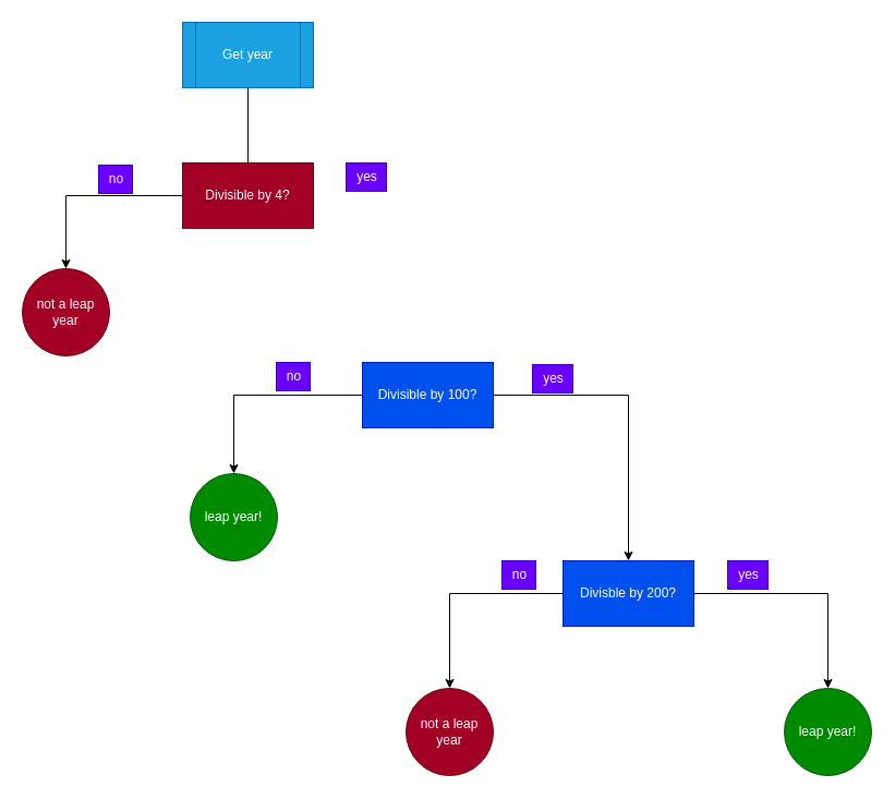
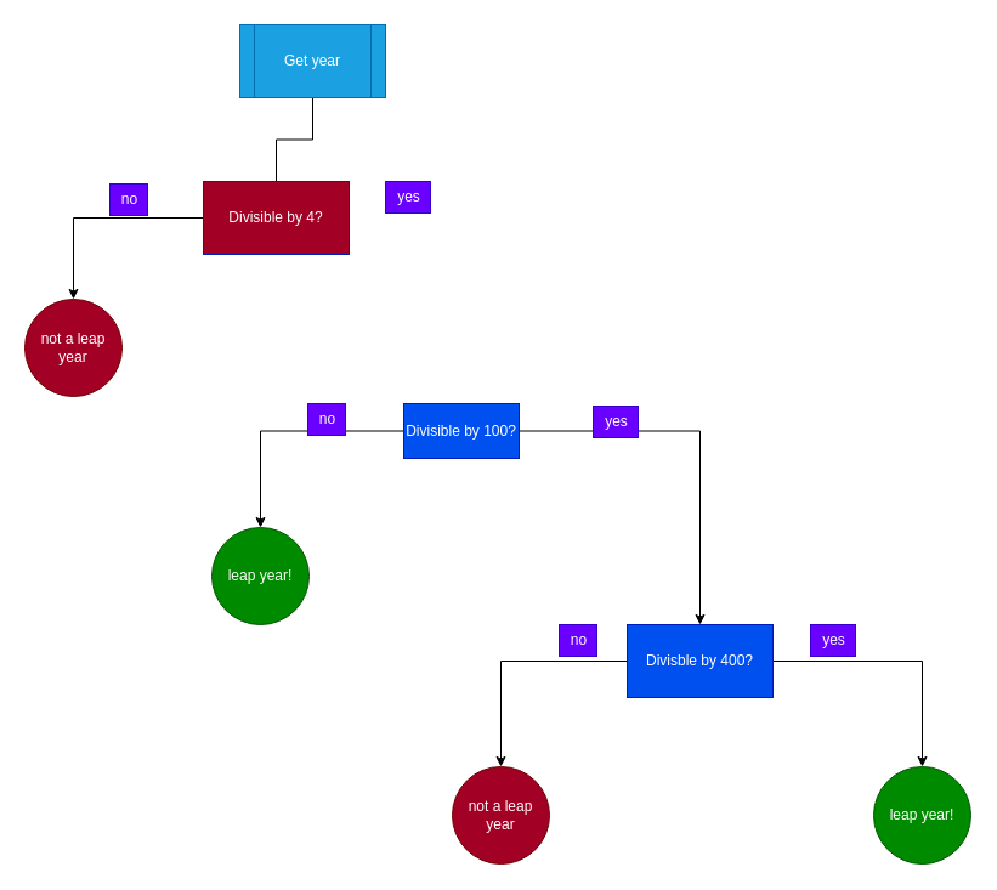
- <mxCell id="3" value="Get year" style="shape=process;whiteSpace=wrap;html=1;backgroundOutline=1;fillColor=#1ba1e2;fontColor=#ffffff;strokeColor=#006EAF;" vertex="1" parent="1"><mxGeometry x="167" y="20" width="120" height="60" as="geometry" /></mxCell>
+ <mxCell id="3" value="Get year" style="shape=process;whiteSpace=wrap;html=1;backgroundOutline=1;fillColor=#1ba1e2;fontColor=#ffffff;strokeColor=#006EAF;" vertex="1" parent="1"><mxGeometry x="197" y="20" width="120" height="60" as="geometry" /></mxCell>
- <mxCell id="10" value="Divisible by 100?" style="whiteSpace=wrap;html=1;fillColor=#0050ef;strokeColor=#001DBC;fontColor=#ffffff;" vertex="1" parent="1"><mxGeometry x="332" y="332" width="120" height="60" as="geometry" /></mxCell>
+ <mxCell id="10" value="Divisible by 100?" style="whiteSpace=wrap;html=1;fillColor=#0050ef;strokeColor=#001DBC;fontColor=#ffffff;" vertex="1" parent="1"><mxGeometry x="332" y="332" width="95" height="45" as="geometry" /></mxCell>
- <mxCell id="16" value="Divisble by 200?" style="whiteSpace=wrap;html=1;fillColor=#0050ef;strokeColor=#001DBC;fontColor=#ffffff;" vertex="1" parent="1"><mxGeometry x="516" y="514" width="120" height="60" as="geometry" /></mxCell>
+ <mxCell id="16" value="Divisble by 400?" style="whiteSpace=wrap;html=1;fillColor=#0050ef;strokeColor=#001DBC;fontColor=#ffffff;" vertex="1" parent="1"><mxGeometry x="516" y="514" width="120" height="60" as="geometry" /></mxCell>
